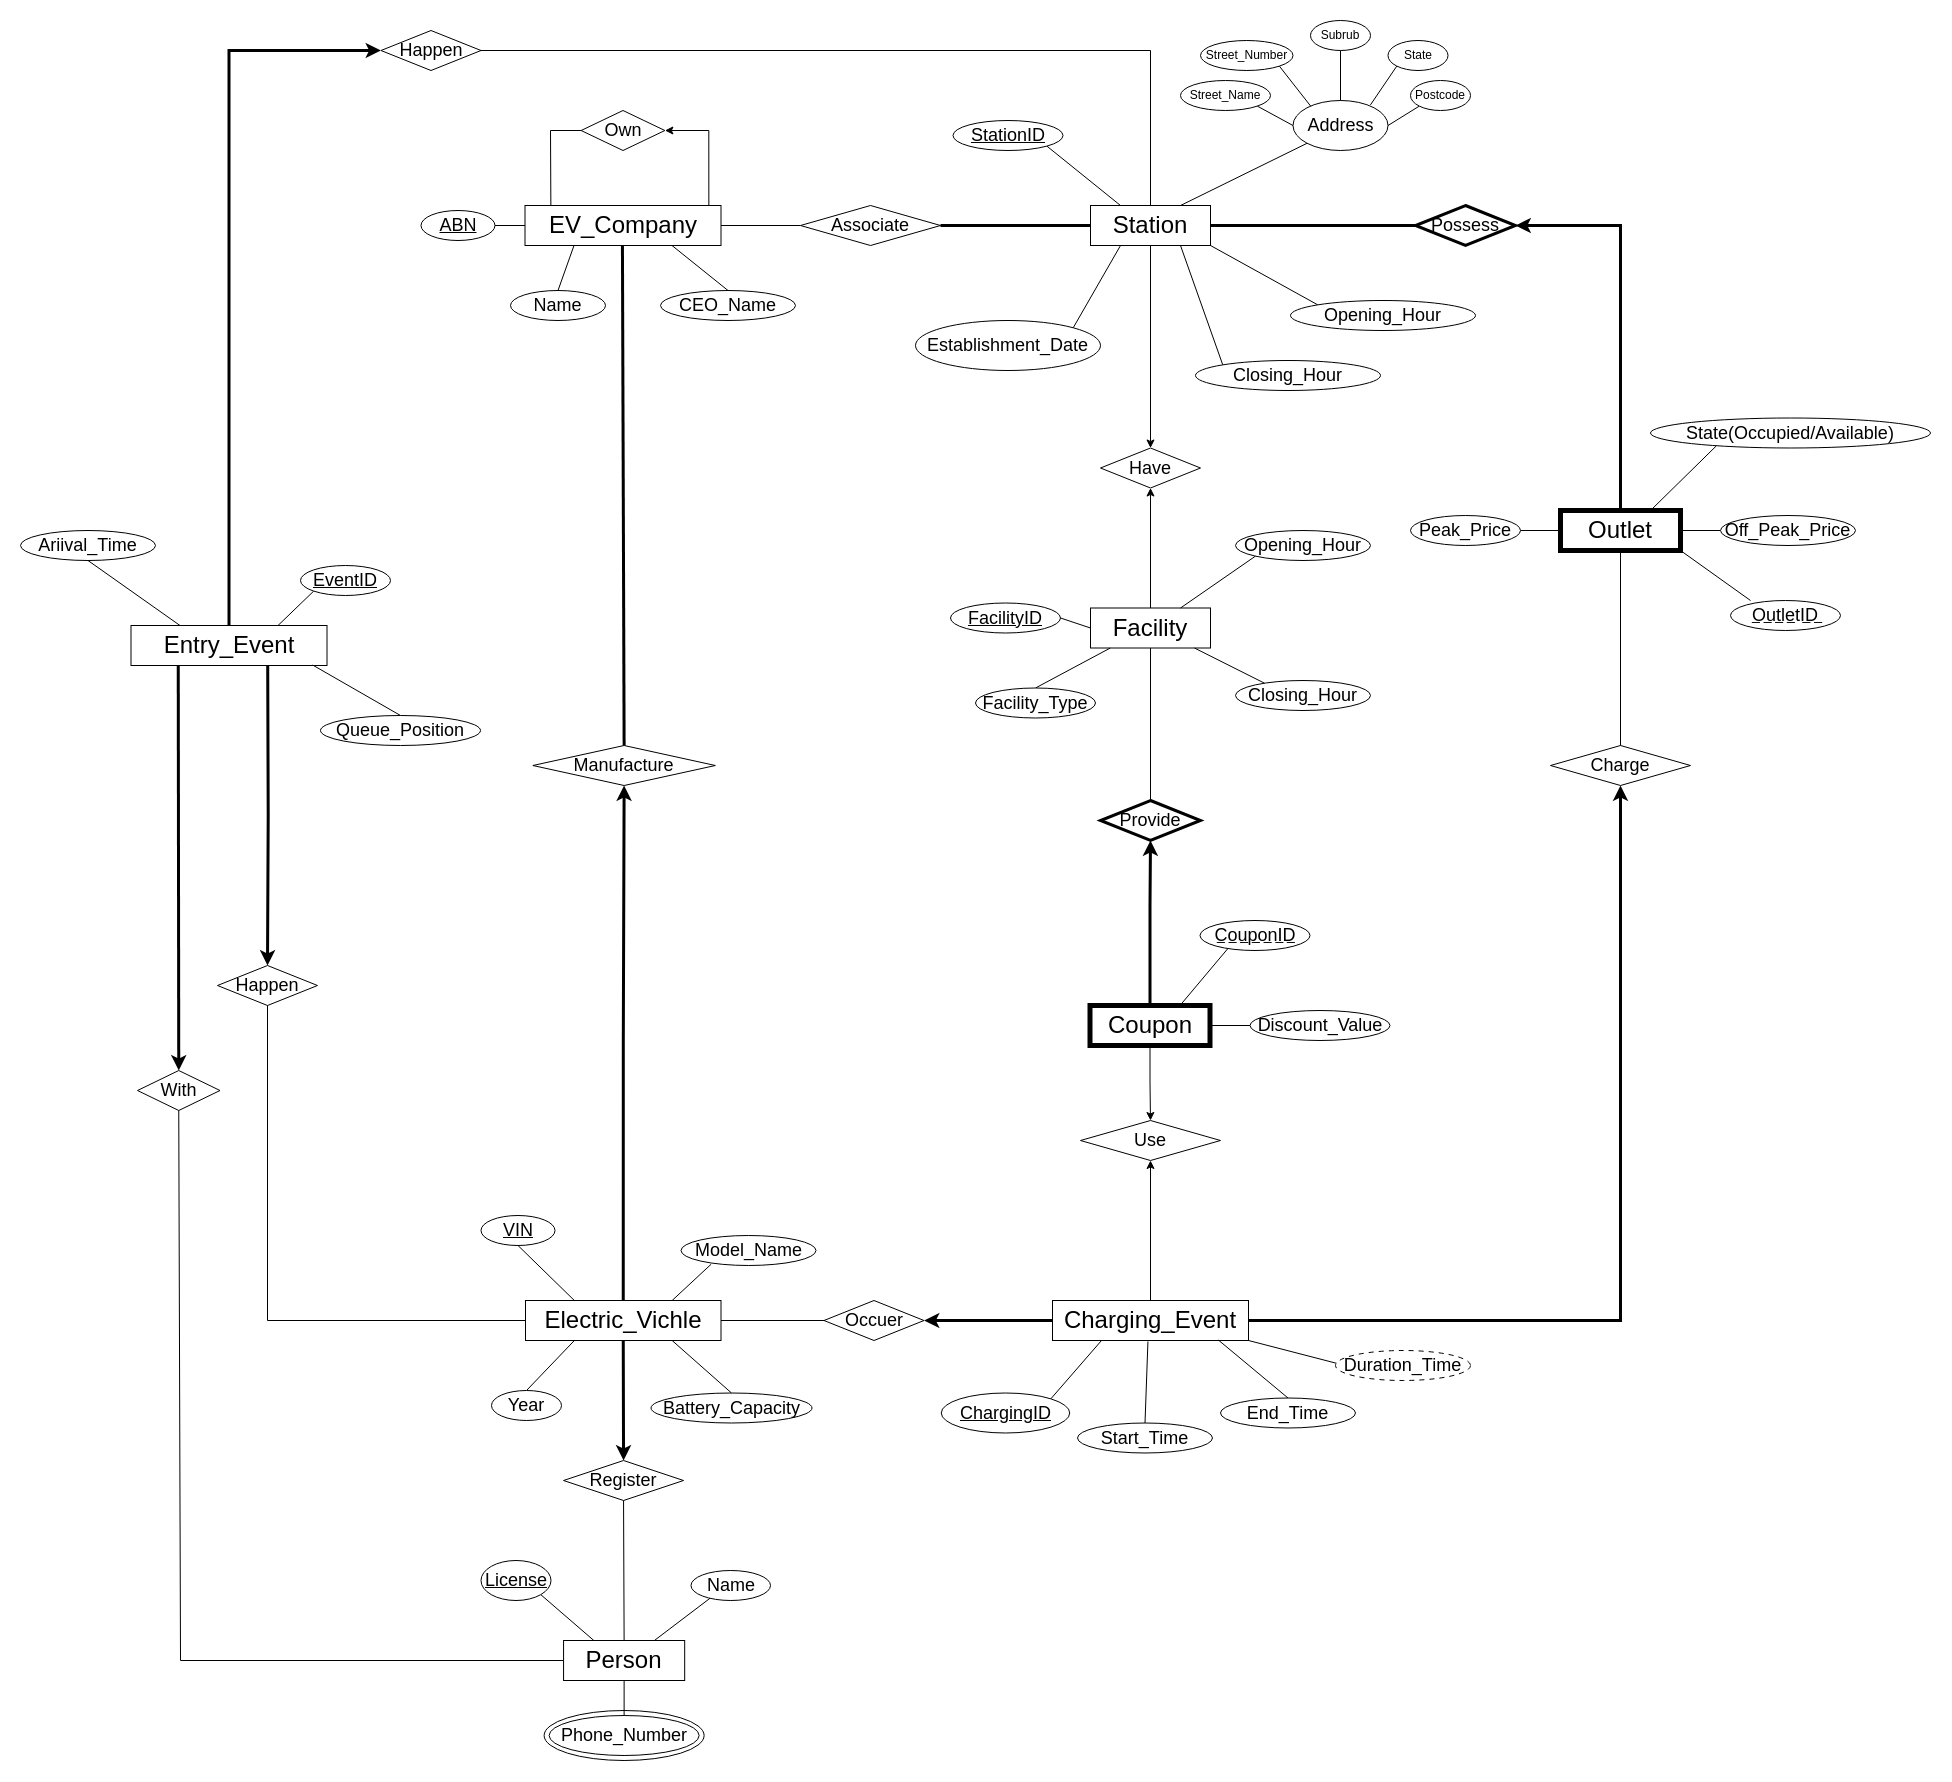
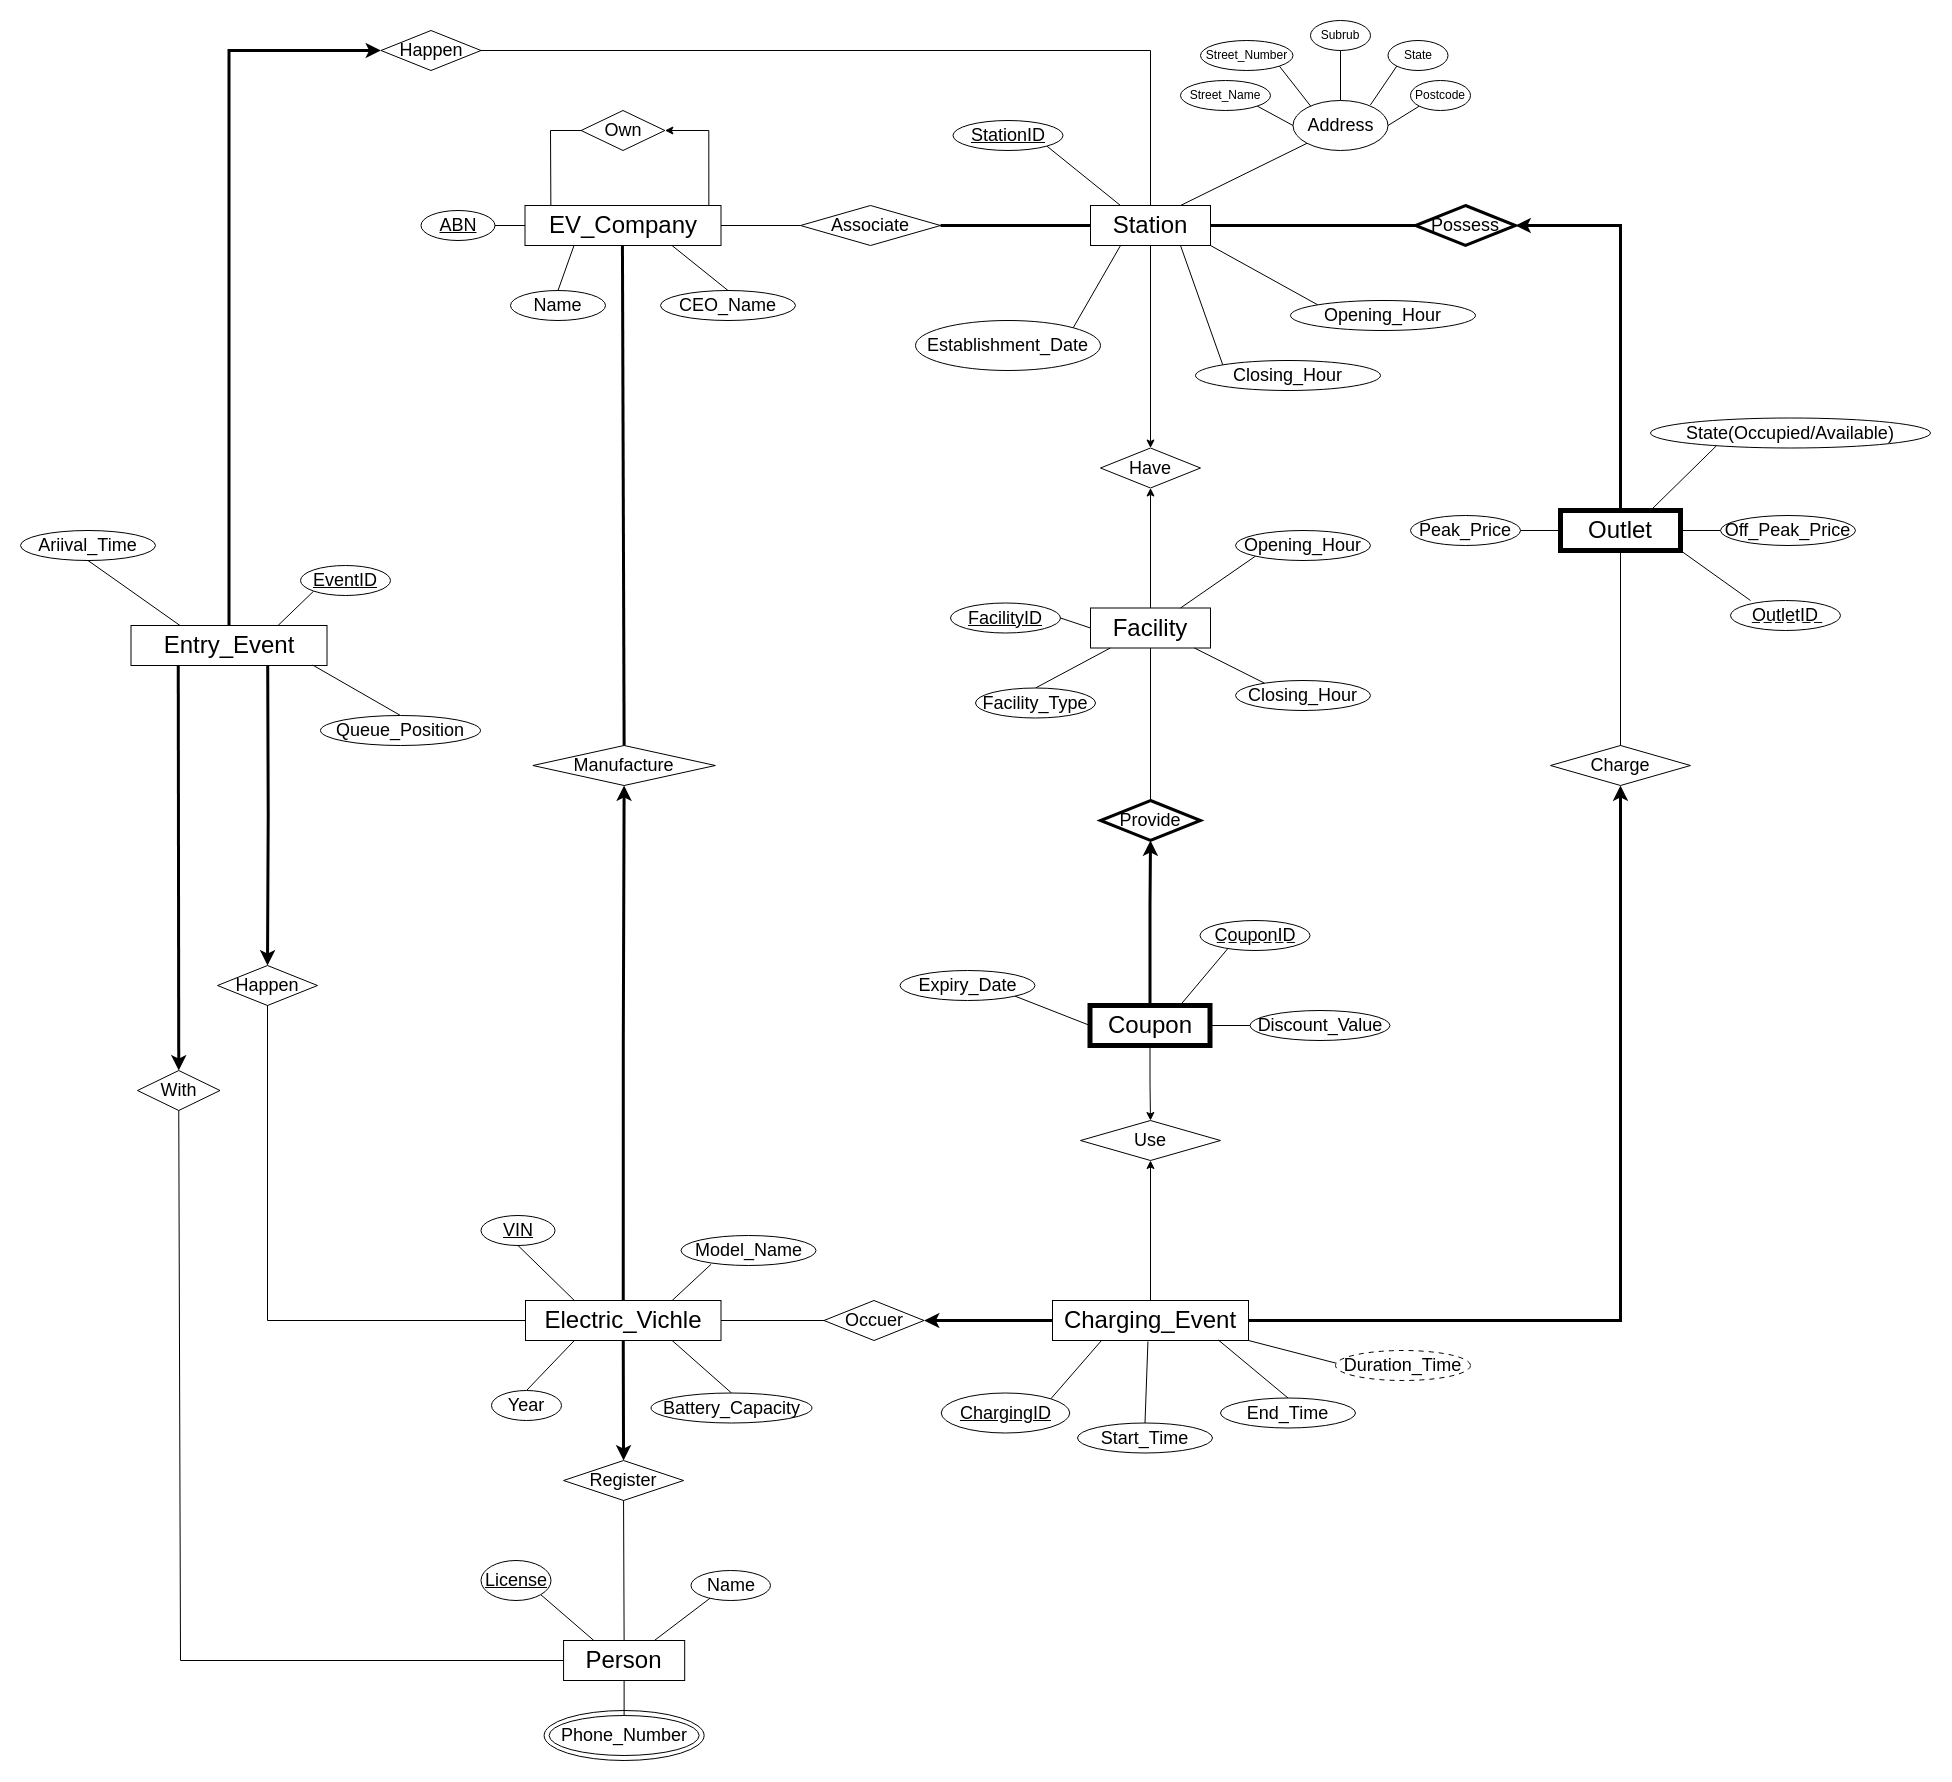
+ <mxCell id="48" value="&lt;span style=&quot;font-size: 18px;&quot;&gt;Expiry_Date&lt;/span&gt;" style="ellipse;whiteSpace=wrap;html=1;" vertex="1" parent="1"><mxGeometry x="899.5" y="970" width="135" height="30" as="geometry" /></mxCell>
+ <mxCell id="119" value="" style="endArrow=none;html=1;rounded=0;exitX=0;exitY=0.5;exitDx=0;exitDy=0;entryX=1;entryY=1;entryDx=0;entryDy=0;" edge="1" parent="1" source="39" target="48"><mxGeometry width="50" height="50" relative="1" as="geometry"><mxPoint x="1058.5" y="1012" as="sourcePoint" /><mxPoint x="1019.5" y="1025" as="targetPoint" /></mxGeometry></mxCell>
